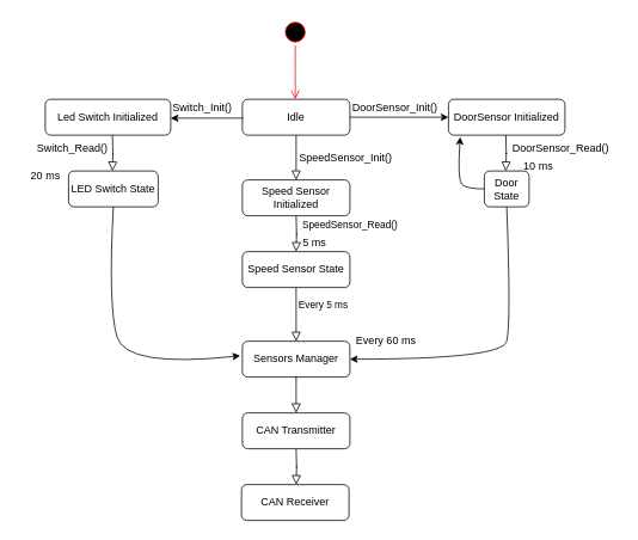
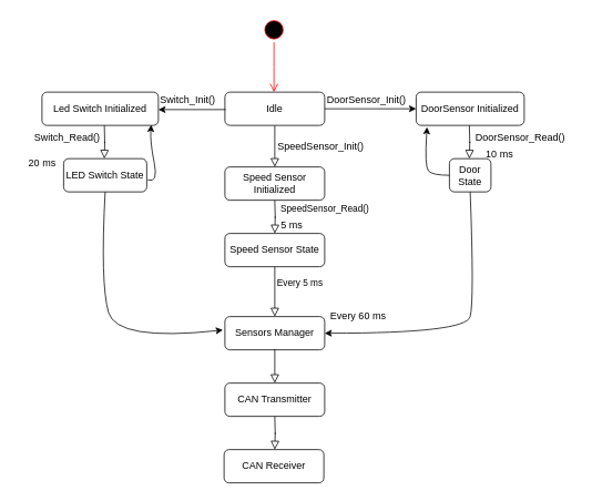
+ <mxCell id="25" value="" style="curved=1;endArrow=classic;html=1;rounded=0;entryX=0.938;entryY=0.983;entryDx=0;entryDy=0;entryPerimeter=0;exitX=1.012;exitY=0.638;exitDx=0;exitDy=0;exitPerimeter=0;" edge="1" parent="1" source="23" target="9"><mxGeometry width="50" height="50" relative="1" as="geometry"><mxPoint x="270" y="220" as="sourcePoint" /><mxPoint x="320" y="170" as="targetPoint" /><Array as="points"><mxPoint x="190" y="220" /><mxPoint x="180" y="170" /></Array></mxGeometry></mxCell>
